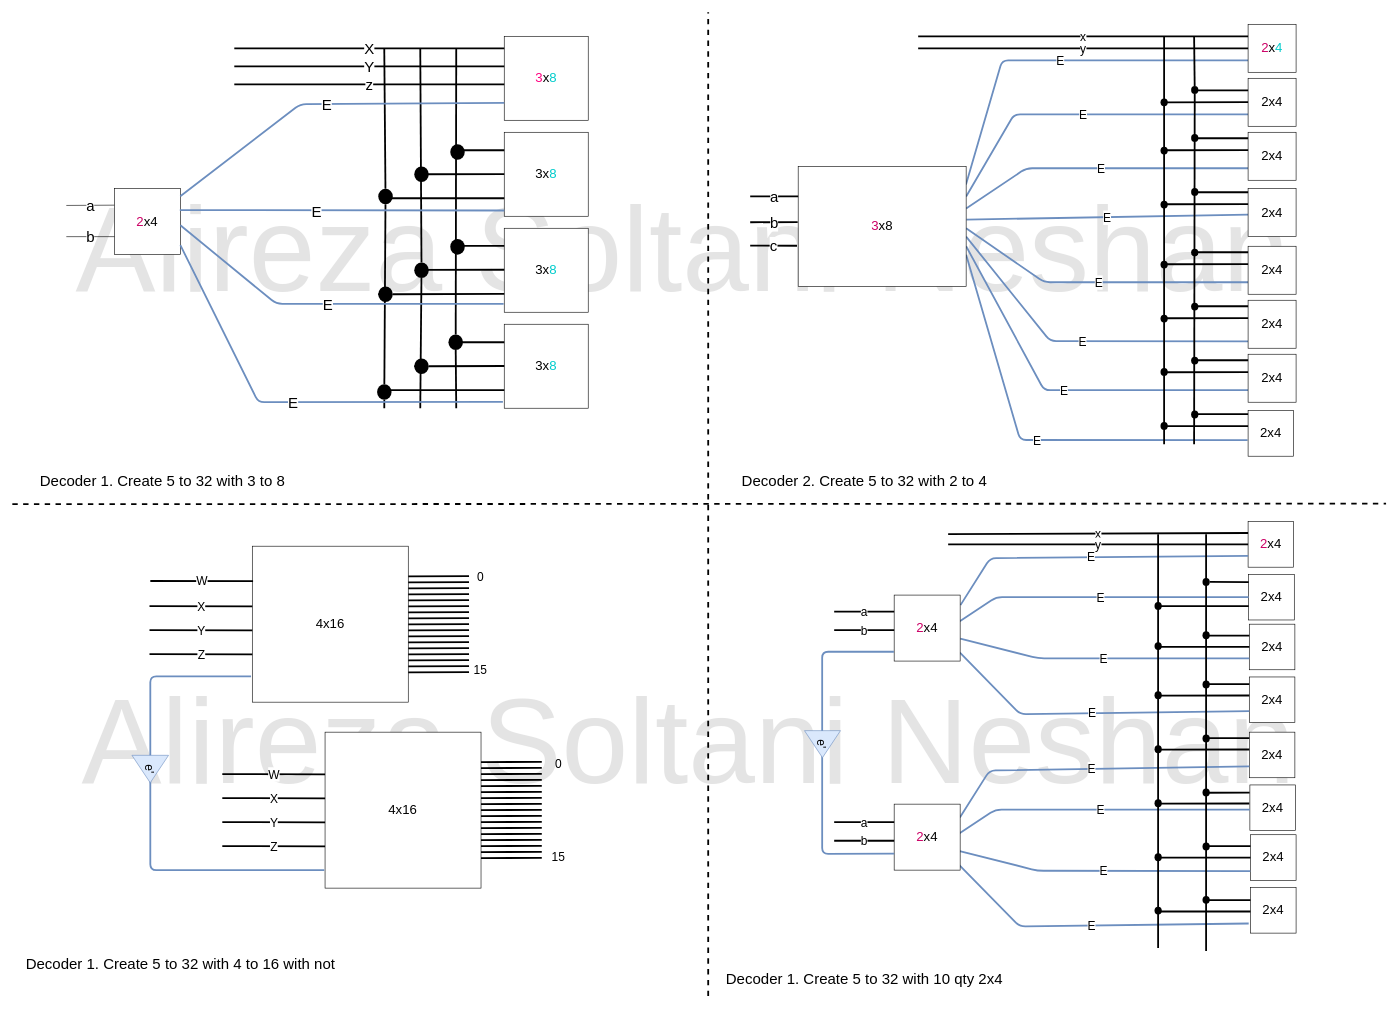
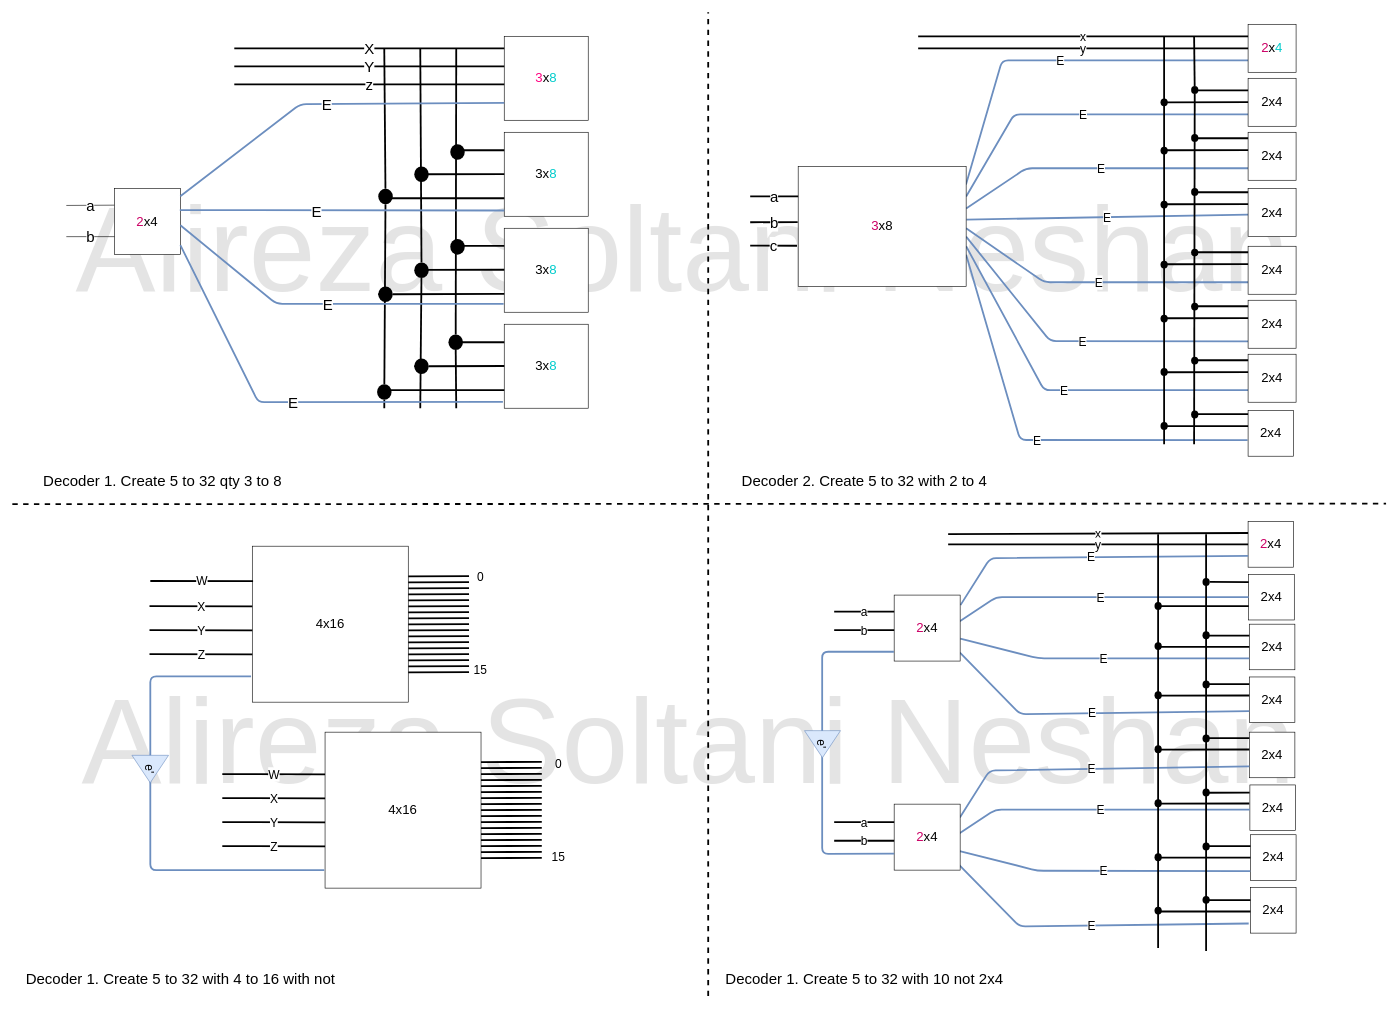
- <mxCell id="54" value="Decoder 1. Create 5 to 32 with 3 to 8" style="text;html=1;align=center;verticalAlign=middle;resizable=0;points=[];autosize=1;fontSize=25;" parent="1" vertex="1"><mxGeometry x="60" y="780" width="420" height="40" as="geometry" /></mxCell>
+ <mxCell id="54" value="Decoder 1. Create 5 to 32 qty 3 to 8" style="text;html=1;align=center;verticalAlign=middle;resizable=0;points=[];autosize=1;fontSize=25;" parent="1" vertex="1"><mxGeometry x="60" y="780" width="420" height="40" as="geometry" /></mxCell>
- <mxCell id="61" value="Decoder 1. Create 5 to 32 with 4 to 16 with not" style="text;html=1;align=center;verticalAlign=middle;resizable=0;points=[];autosize=1;fontSize=25;" parent="1" vertex="1"><mxGeometry x="35" y="1585" width="530" height="40" as="geometry" /></mxCell>
+ <mxCell id="61" value="Decoder 1. Create 5 to 32 with 4 to 16 with not" style="text;html=1;align=center;verticalAlign=middle;resizable=0;points=[];autosize=1;fontSize=25;" parent="1" vertex="1"><mxGeometry x="35" y="1610" width="530" height="40" as="geometry" /></mxCell>
- <mxCell id="60" value="Decoder 1. Create 5 to 32 with 10 qty 2x4" style="text;html=1;align=center;verticalAlign=middle;resizable=0;points=[];autosize=1;fontSize=25;" parent="1" vertex="1"><mxGeometry x="1200" y="1610" width="480" height="40" as="geometry" /></mxCell>
+ <mxCell id="60" value="Decoder 1. Create 5 to 32 with 10 not 2x4" style="text;html=1;align=center;verticalAlign=middle;resizable=0;points=[];autosize=1;fontSize=25;" parent="1" vertex="1"><mxGeometry x="1200" y="1610" width="480" height="40" as="geometry" /></mxCell>
